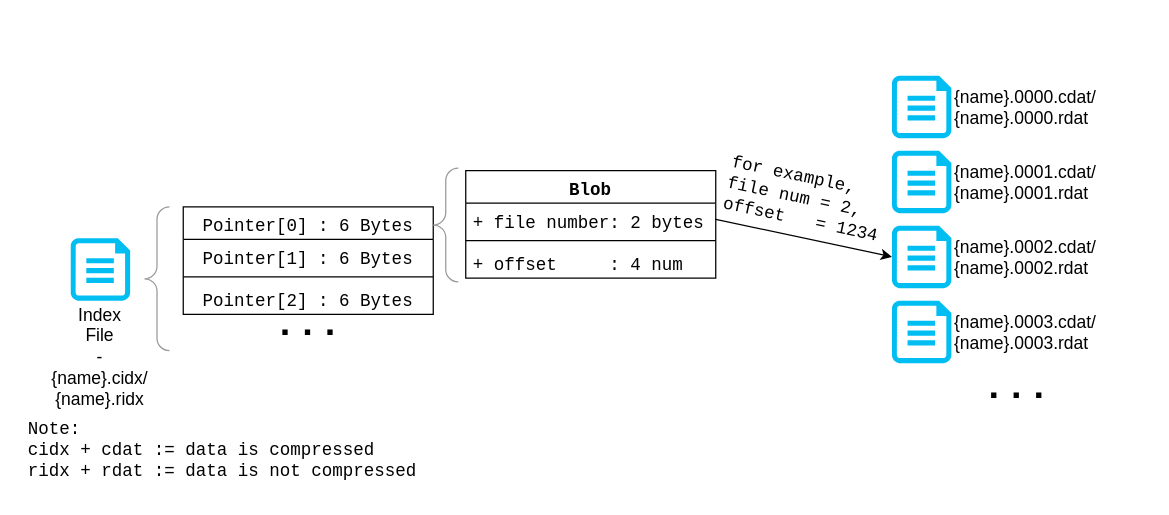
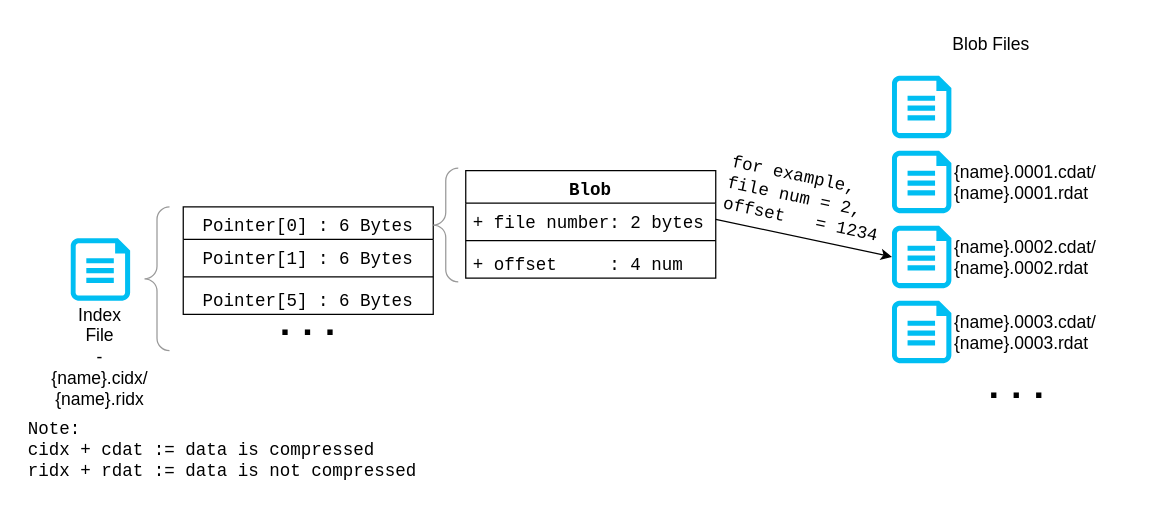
+ <mxCell id="16" value="&lt;font&gt;Blob Files&lt;br&gt;&lt;/font&gt;" style="text;html=1;strokeColor=none;fillColor=none;align=center;verticalAlign=middle;whiteSpace=wrap;rounded=0;fontSize=14;" vertex="1" parent="1"><mxGeometry x="733" y="20" width="118.75" height="30" as="geometry" /></mxCell>
- <mxCell id="19" value="&lt;font&gt;{name}.0000.cdat/&lt;br&gt;{name}.0000.rdat&lt;br&gt;&lt;/font&gt;" style="text;html=1;strokeColor=none;fillColor=none;align=left;verticalAlign=middle;whiteSpace=wrap;rounded=0;fontSize=14;" vertex="1" parent="17"><mxGeometry x="47.5" width="118.75" height="50" as="geometry" /></mxCell>
- <mxCell id="9" value="Pointer[2] : 6 Bytes" style="text;strokeColor=none;fillColor=none;align=center;verticalAlign=top;spacingLeft=4;spacingRight=4;overflow=hidden;rotatable=0;points=[[0,0.5],[1,0.5]];portConstraint=eastwest;fontFamily=Courier New;fontSize=14;" vertex="1" parent="6"><mxGeometry y="60" width="200" height="26" as="geometry" /></mxCell>
+ <mxCell id="9" value="Pointer[5] : 6 Bytes" style="text;strokeColor=none;fillColor=none;align=center;verticalAlign=top;spacingLeft=4;spacingRight=4;overflow=hidden;rotatable=0;points=[[0,0.5],[1,0.5]];portConstraint=eastwest;fontFamily=Courier New;fontSize=14;" vertex="1" parent="6"><mxGeometry y="60" width="200" height="26" as="geometry" /></mxCell>
